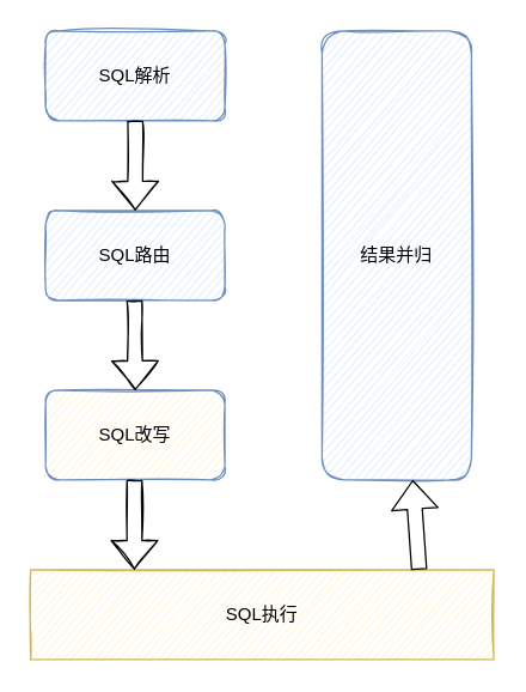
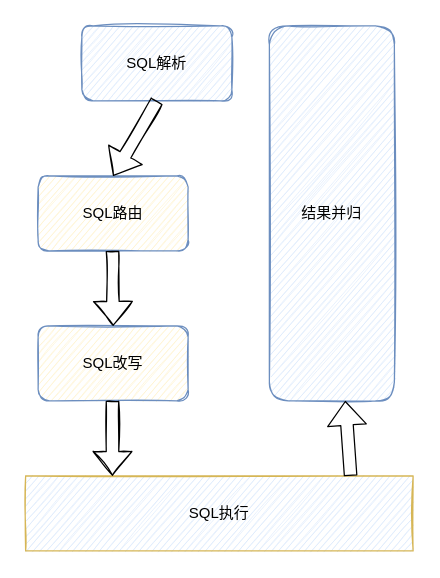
- <mxCell id="2" value="SQL解析" style="rounded=1;whiteSpace=wrap;html=1;sketch=1;fillColor=#dae8fc;strokeColor=#6c8ebf;" vertex="1" parent="1"><mxGeometry x="30" y="20" width="120" height="60" as="geometry" /></mxCell>
+ <mxCell id="2" value="SQL解析" style="rounded=1;whiteSpace=wrap;html=1;sketch=1;fillColor=#dae8fc;strokeColor=#6c8ebf;" vertex="1" parent="1"><mxGeometry x="65" y="20" width="120" height="60" as="geometry" /></mxCell>
- <mxCell id="3" value="SQL路由" style="rounded=1;whiteSpace=wrap;html=1;sketch=1;fillColor=#dae8fc;strokeColor=#6c8ebf;" vertex="1" parent="1"><mxGeometry x="30" y="140" width="120" height="60" as="geometry" /></mxCell>
+ <mxCell id="3" value="SQL路由" style="rounded=1;whiteSpace=wrap;html=1;sketch=1;fillColor=#fff2cc;strokeColor=#6c8ebf;" vertex="1" parent="1"><mxGeometry x="30" y="140" width="120" height="60" as="geometry" /></mxCell>
- <mxCell id="5" value="SQL执行" style="rounded=0;whiteSpace=wrap;html=1;sketch=1;fillColor=#fff2cc;strokeColor=#d6b656;" vertex="1" parent="1"><mxGeometry x="20" y="380" width="310" height="60" as="geometry" /></mxCell>
+ <mxCell id="5" value="SQL执行" style="rounded=0;whiteSpace=wrap;html=1;sketch=1;fillColor=#dae8fc;strokeColor=#d6b656;" vertex="1" parent="1"><mxGeometry x="20" y="380" width="310" height="60" as="geometry" /></mxCell>
